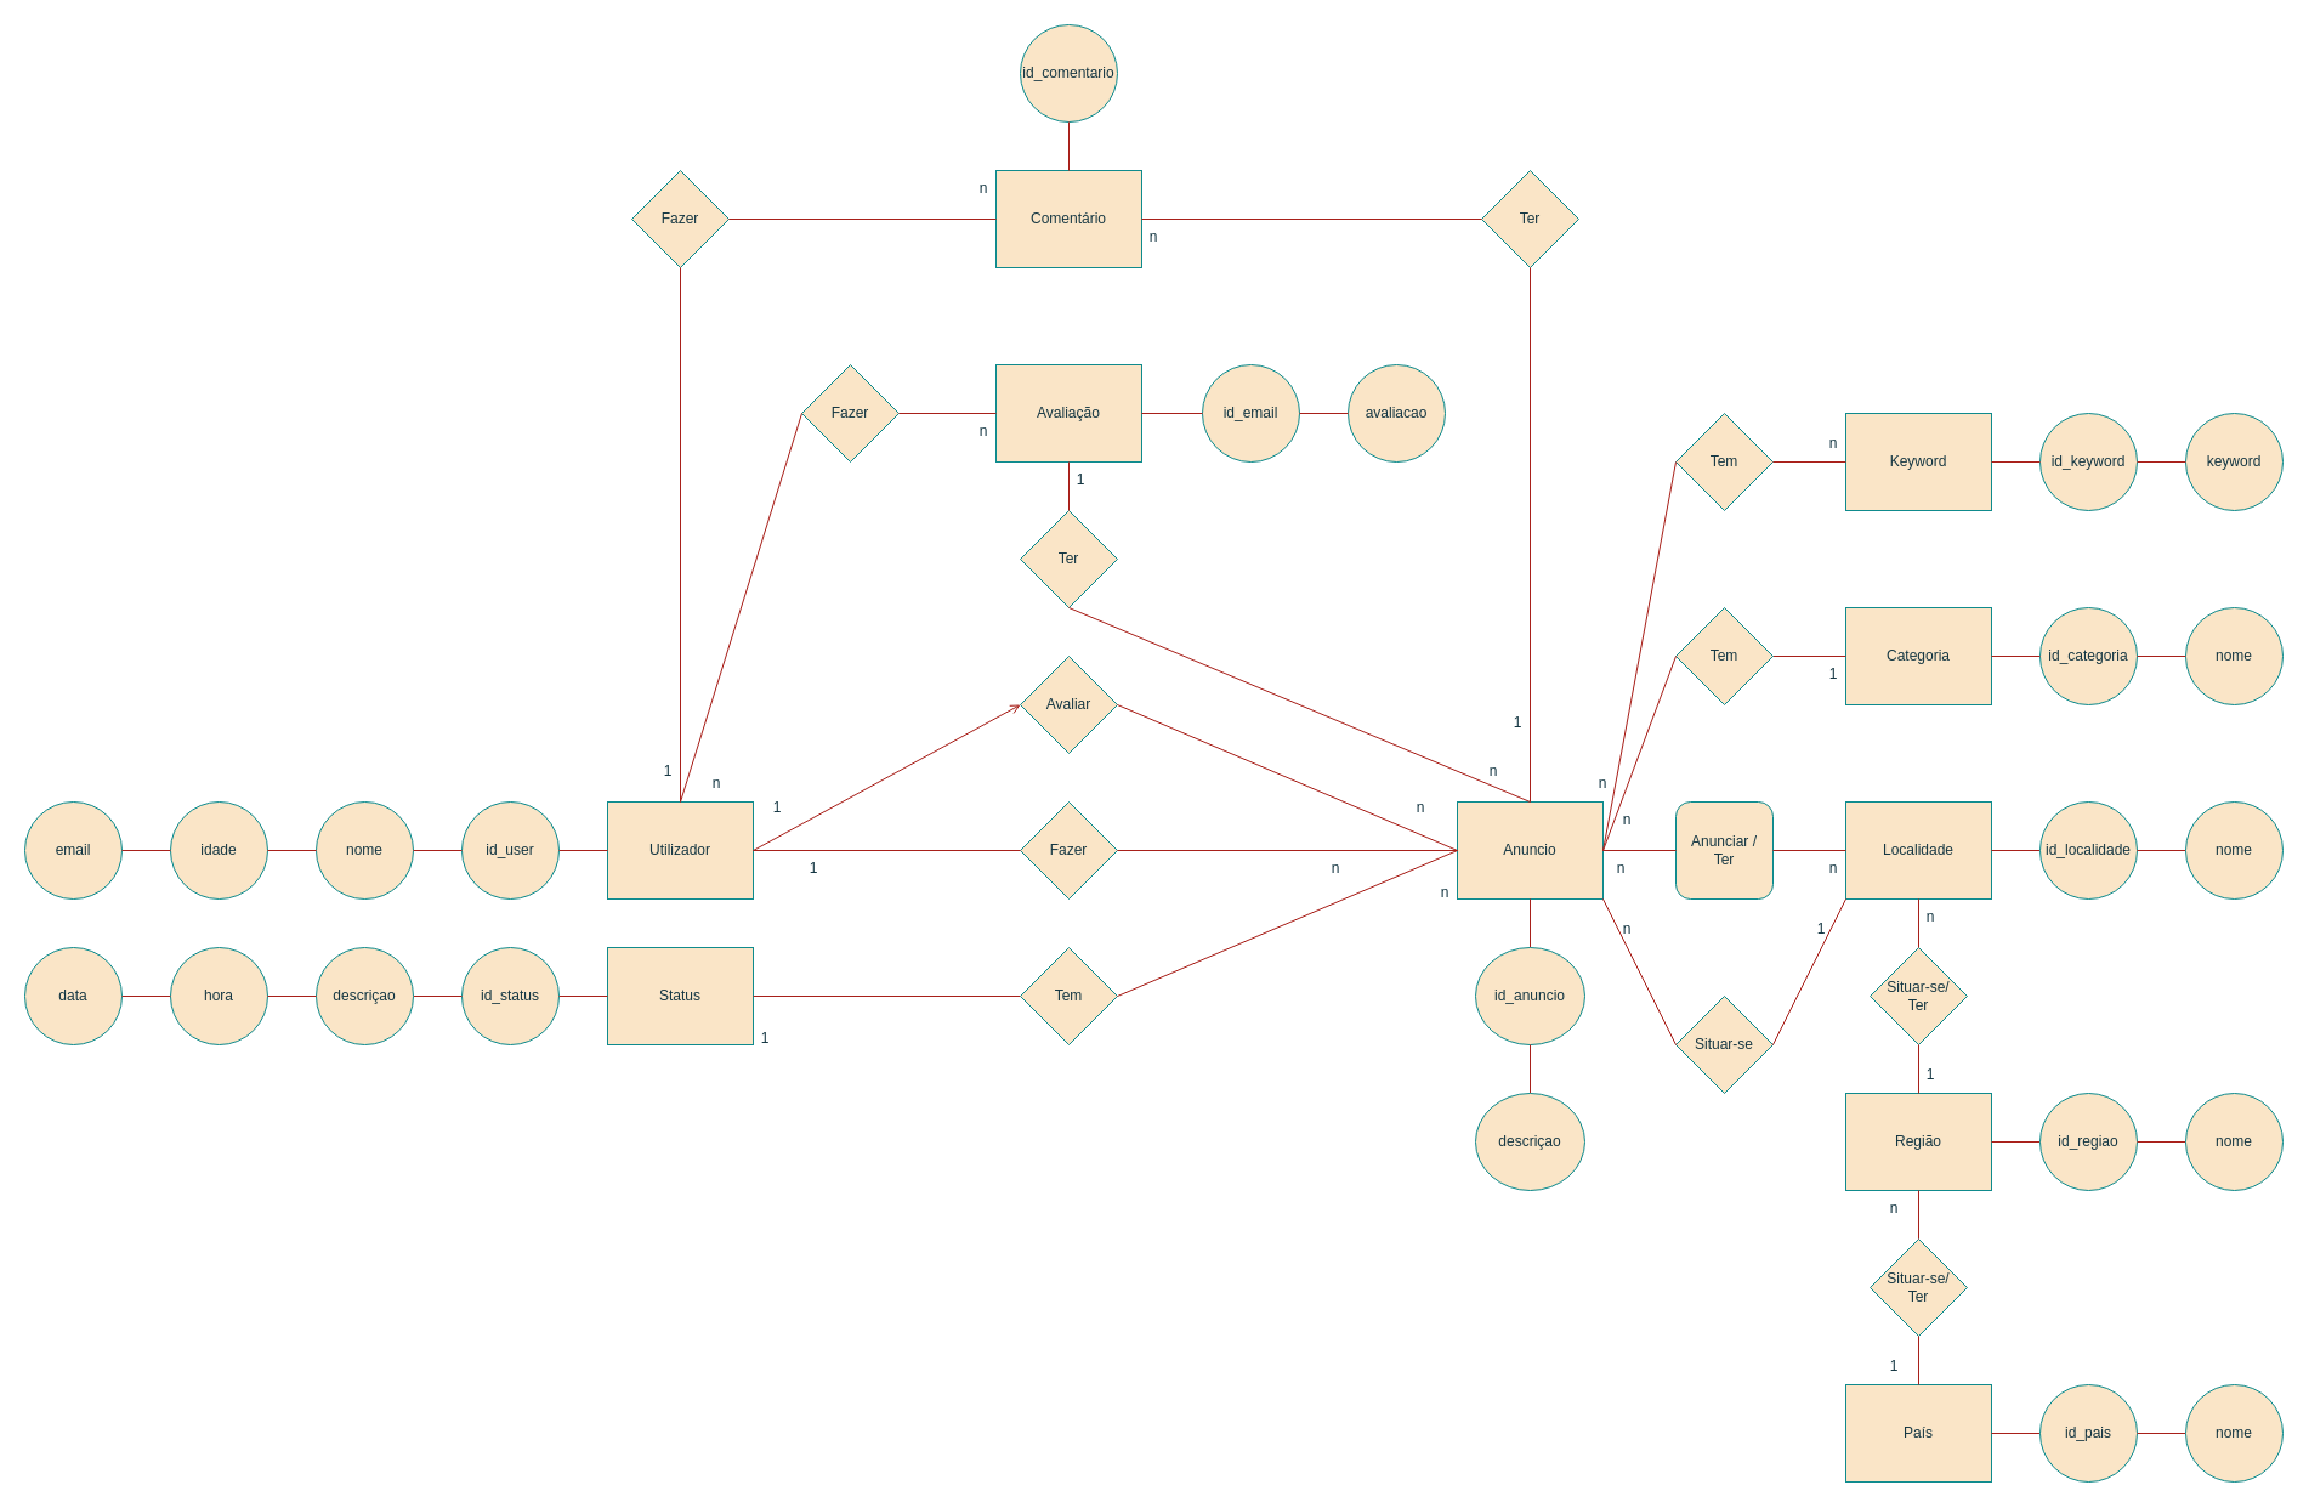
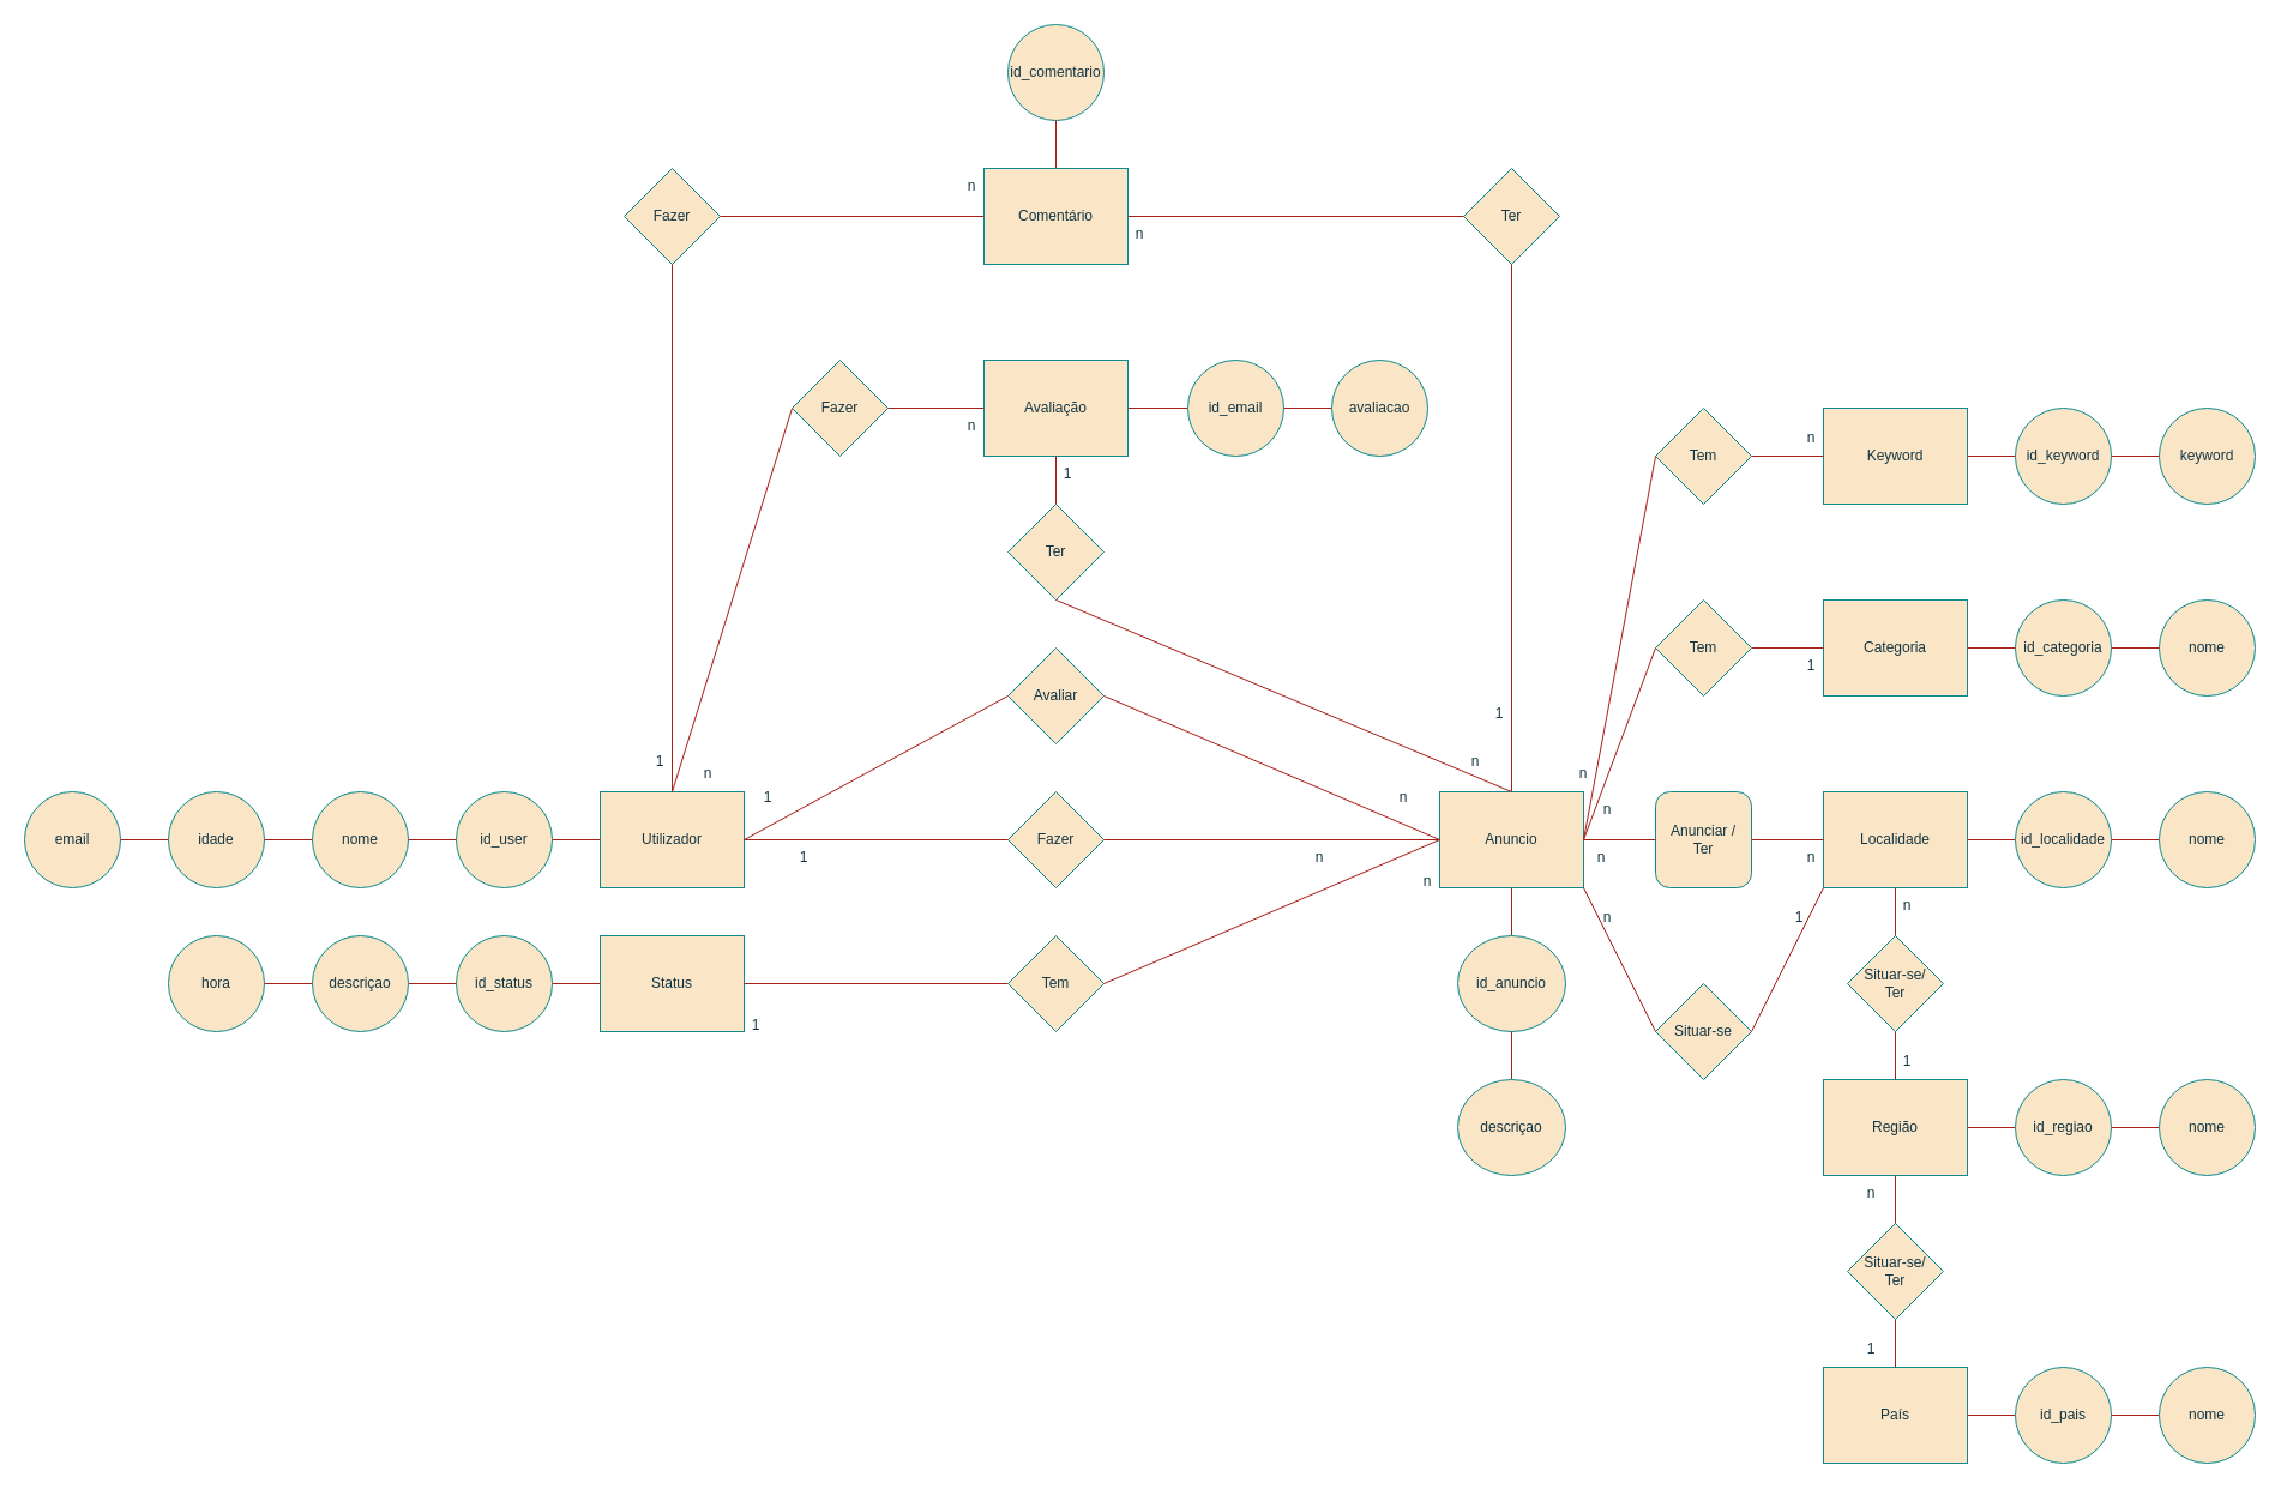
- <mxCell id="114" value="" style="endArrow=open;html=1;rounded=0;entryX=0;entryY=0.5;entryDx=0;entryDy=0;labelBackgroundColor=none;strokeColor=#A8201A;fontColor=default;exitX=1;exitY=0.5;exitDx=0;exitDy=0;" edge="1" parent="1" source="2" target="113"><mxGeometry width="50" height="50" relative="1" as="geometry"><mxPoint x="570" y="670" as="sourcePoint" /><mxPoint x="670" y="150" as="targetPoint" /></mxGeometry></mxCell>
+ <mxCell id="114" value="" style="endArrow=none;html=1;rounded=0;entryX=0;entryY=0.5;entryDx=0;entryDy=0;labelBackgroundColor=none;strokeColor=#A8201A;fontColor=default;exitX=1;exitY=0.5;exitDx=0;exitDy=0;" edge="1" parent="1" source="2" target="113"><mxGeometry width="50" height="50" relative="1" as="geometry"><mxPoint x="570" y="670" as="sourcePoint" /><mxPoint x="670" y="150" as="targetPoint" /></mxGeometry></mxCell>
- <mxCell id="62" value="data" style="ellipse;whiteSpace=wrap;html=1;labelBackgroundColor=none;fillColor=#FAE5C7;strokeColor=#0F8B8D;fontColor=#143642;" parent="1" vertex="1"><mxGeometry x="20" y="780" width="80" height="80" as="geometry" /></mxCell>
- <mxCell id="65" value="" style="endArrow=none;html=1;rounded=0;exitX=1;exitY=0.5;exitDx=0;exitDy=0;entryX=0;entryY=0.5;entryDx=0;entryDy=0;labelBackgroundColor=none;strokeColor=#A8201A;fontColor=default;" parent="1" source="62" target="64" edge="1"><mxGeometry width="50" height="50" relative="1" as="geometry"><mxPoint x="115" y="820" as="sourcePoint" /><mxPoint x="305" y="930" as="targetPoint" /></mxGeometry></mxCell>
